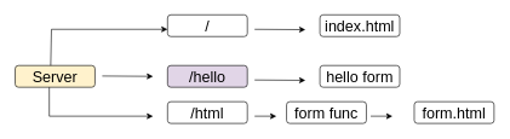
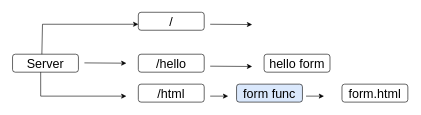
- <mxCell id="10" value="&lt;font style=&quot;font-size: 21px&quot;&gt;index.html&lt;/font&gt;" style="rounded=1;whiteSpace=wrap;html=1;" vertex="1" parent="1"><mxGeometry x="440" y="20" width="110" height="30" as="geometry" /></mxCell>
- <mxCell id="2" value="&lt;font style=&quot;font-size: 21px&quot;&gt;Server&lt;/font&gt;" style="rounded=1;whiteSpace=wrap;html=1;fillColor=#fff2cc;" vertex="1" parent="1"><mxGeometry x="20" y="90" width="110" height="30" as="geometry" /></mxCell>
+ <mxCell id="2" value="&lt;font style=&quot;font-size: 21px&quot;&gt;Server&lt;/font&gt;" style="rounded=1;whiteSpace=wrap;html=1;" vertex="1" parent="1"><mxGeometry x="20" y="90" width="110" height="30" as="geometry" /></mxCell>
- <mxCell id="7" value="&lt;font style=&quot;font-size: 21px&quot;&gt;/hello&lt;/font&gt;" style="rounded=1;whiteSpace=wrap;html=1;fillColor=#e1d5e7;" vertex="1" parent="1"><mxGeometry x="230" y="90" width="110" height="30" as="geometry" /></mxCell>
+ <mxCell id="7" value="&lt;font style=&quot;font-size: 21px&quot;&gt;/hello&lt;/font&gt;" style="rounded=1;whiteSpace=wrap;html=1;" vertex="1" parent="1"><mxGeometry x="230" y="90" width="110" height="30" as="geometry" /></mxCell>
- <mxCell id="14" value="&lt;font style=&quot;font-size: 21px&quot;&gt;form func&lt;/font&gt;" style="rounded=1;whiteSpace=wrap;html=1;" vertex="1" parent="1"><mxGeometry x="394" y="140" width="110" height="30" as="geometry" /></mxCell>
+ <mxCell id="14" value="&lt;font style=&quot;font-size: 21px&quot;&gt;form func&lt;/font&gt;" style="rounded=1;whiteSpace=wrap;html=1;fillColor=#dae8fc;" vertex="1" parent="1"><mxGeometry x="394" y="140" width="110" height="30" as="geometry" /></mxCell>
